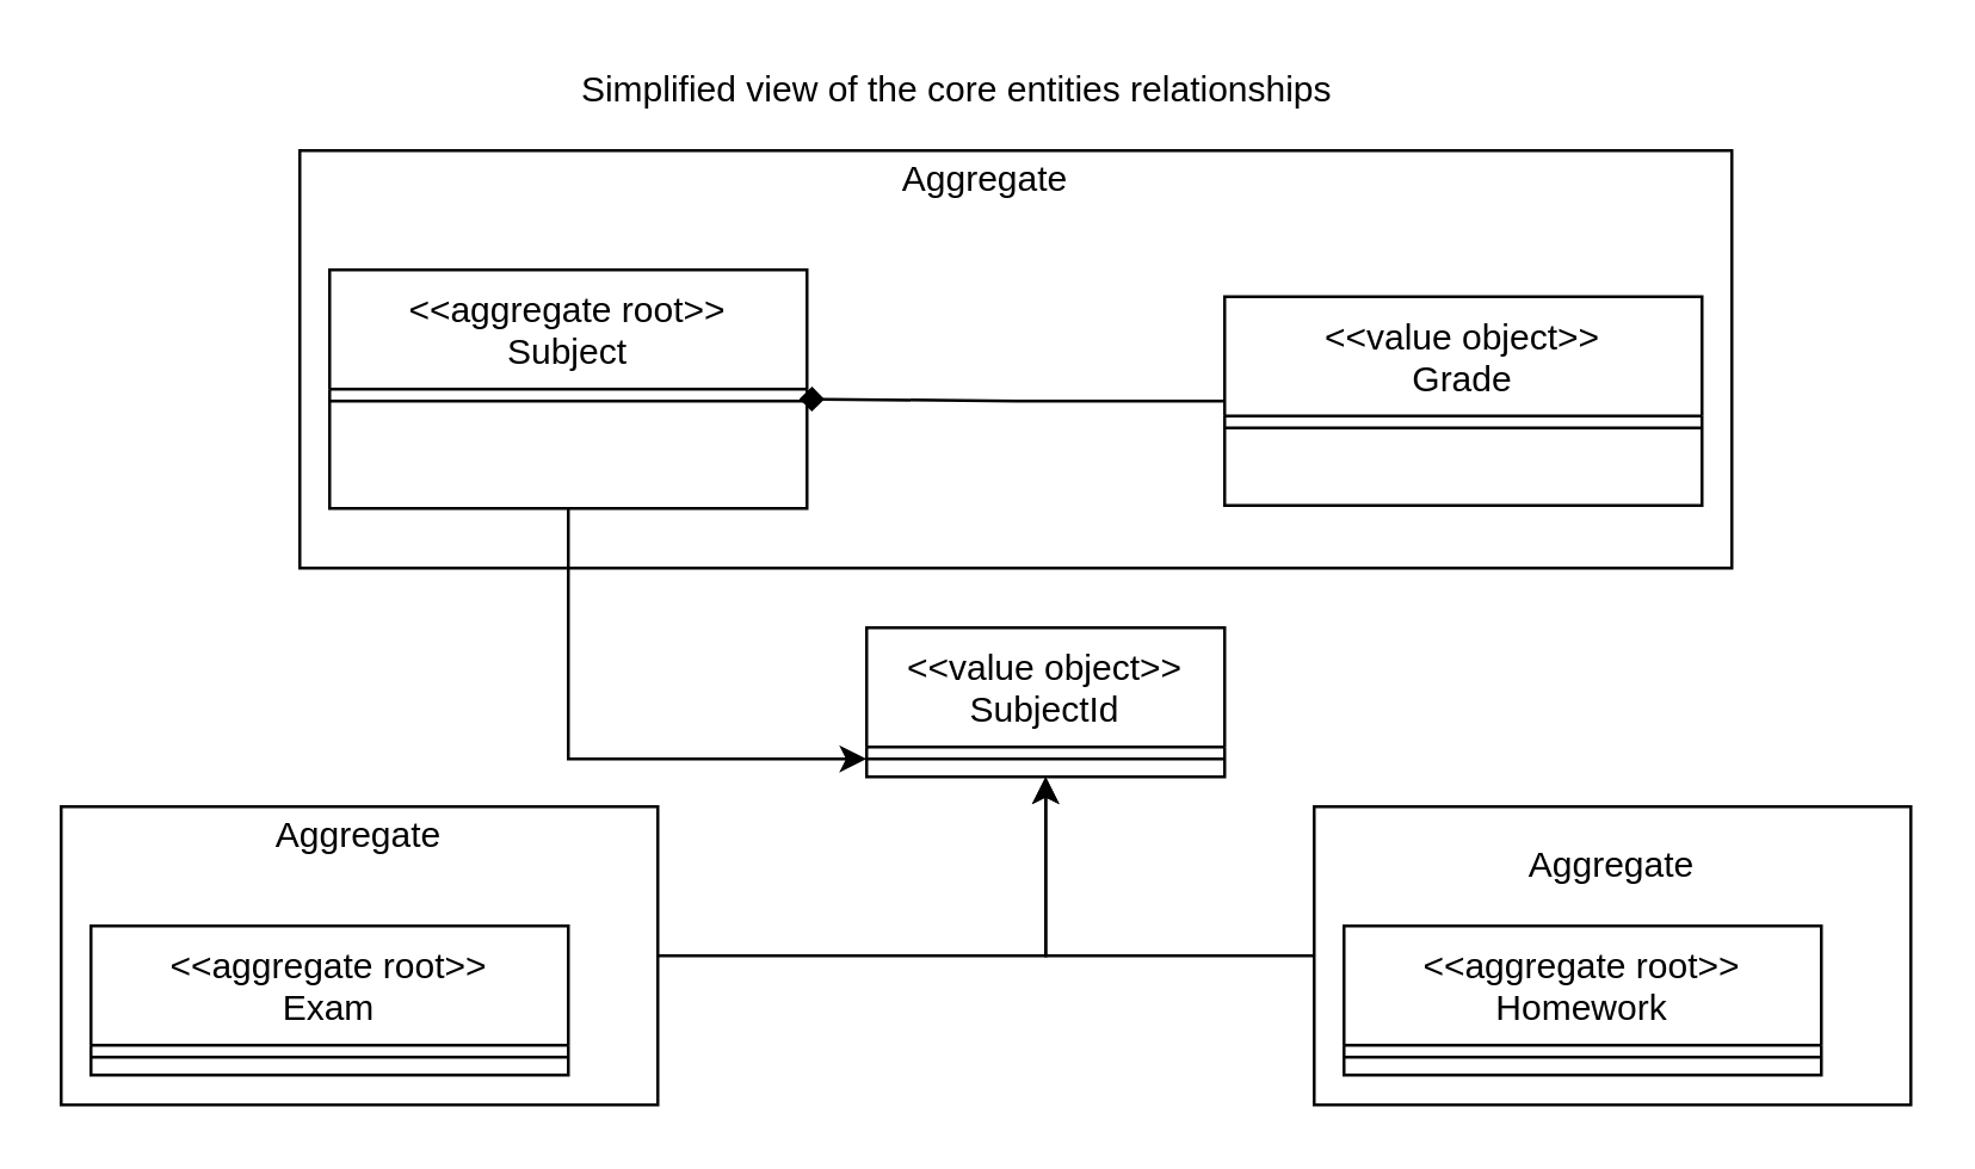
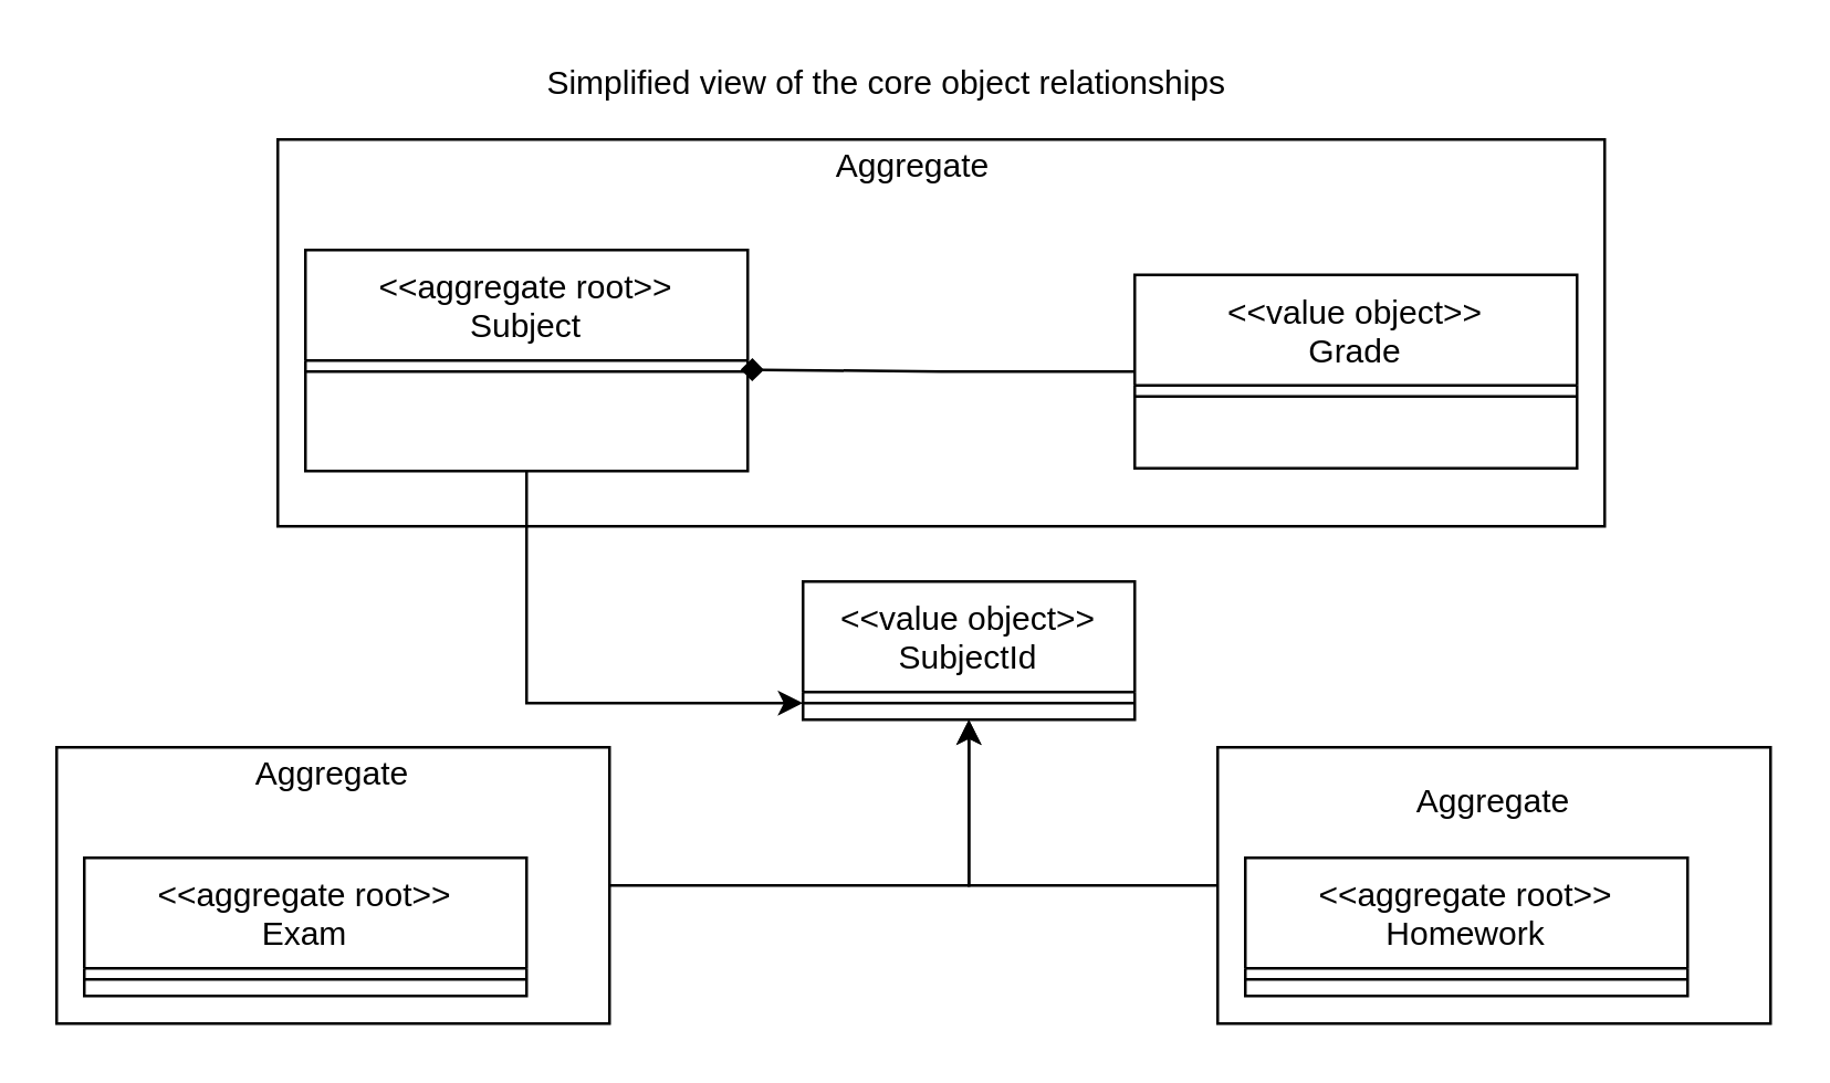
- <mxCell id="22" value="Simplified view of the core entities relationships" style="text;html=1;align=center;verticalAlign=middle;resizable=0;points=[];autosize=1;" vertex="1" parent="1"><mxGeometry x="185" y="20" width="270" height="20" as="geometry" /></mxCell>
+ <mxCell id="22" value="Simplified view of the core object relationships" style="text;html=1;align=center;verticalAlign=middle;resizable=0;points=[];autosize=1;" vertex="1" parent="1"><mxGeometry x="185" y="20" width="270" height="20" as="geometry" /></mxCell>
